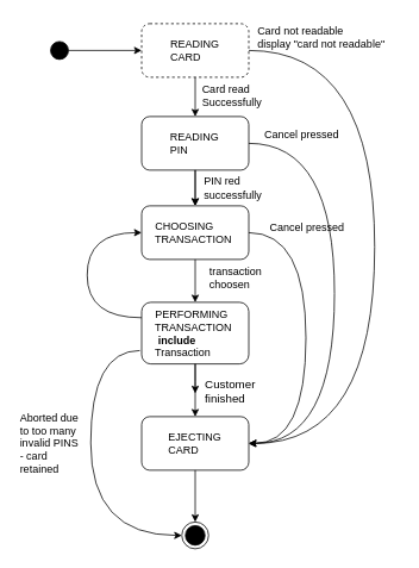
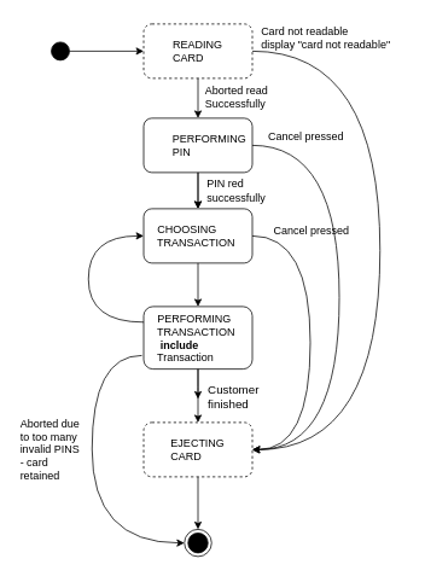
- <mxCell id="23" value="&lt;font style=&quot;color: light-dark(rgb(0, 0, 0), rgb(0, 0, 0));&quot;&gt;Card read&lt;/font&gt;&lt;div&gt;&lt;font style=&quot;color: light-dark(rgb(0, 0, 0), rgb(0, 0, 0));&quot;&gt;Successfully&lt;/font&gt;&lt;/div&gt;" style="text;html=1;align=left;verticalAlign=middle;resizable=0;points=[];autosize=1;strokeColor=none;fillColor=none;" vertex="1" parent="1"><mxGeometry x="224" y="86" width="85" height="41" as="geometry" /></mxCell>
+ <mxCell id="23" value="&lt;font style=&quot;color: light-dark(rgb(0, 0, 0), rgb(0, 0, 0));&quot;&gt;Aborted read&lt;/font&gt;&lt;div&gt;&lt;font style=&quot;color: light-dark(rgb(0, 0, 0), rgb(0, 0, 0));&quot;&gt;Successfully&lt;/font&gt;&lt;/div&gt;" style="text;html=1;align=left;verticalAlign=middle;resizable=0;points=[];autosize=1;strokeColor=none;fillColor=none;" vertex="1" parent="1"><mxGeometry x="224" y="86" width="85" height="41" as="geometry" /></mxCell>
- <mxCell id="8" value="&lt;font style=&quot;color: light-dark(rgb(0, 0, 0), rgb(0, 0, 0));&quot;&gt;&amp;nbsp; &amp;nbsp; &amp;nbsp; &amp;nbsp; &amp;nbsp;READING&amp;nbsp;&lt;/font&gt;&lt;div&gt;&lt;font style=&quot;color: light-dark(rgb(0, 0, 0), rgb(0, 0, 0));&quot;&gt;&amp;nbsp; &amp;nbsp; &amp;nbsp; &amp;nbsp; &amp;nbsp;&lt;/font&gt;&lt;span style=&quot;color: light-dark(rgb(0, 0, 0), rgb(0, 0, 0)); background-color: transparent;&quot;&gt;PIN&lt;/span&gt;&lt;/div&gt;" style="rounded=1;whiteSpace=wrap;html=1;fillColor=none;strokeColor=light-dark(#000000,#000000);align=left;" vertex="1" parent="1"><mxGeometry x="158" y="130" width="120" height="60" as="geometry" /></mxCell>
+ <mxCell id="8" value="&lt;font style=&quot;color: light-dark(rgb(0, 0, 0), rgb(0, 0, 0));&quot;&gt;&amp;nbsp; &amp;nbsp; &amp;nbsp; &amp;nbsp; &amp;nbsp;PERFORMING&amp;nbsp;&lt;/font&gt;&lt;div&gt;&lt;font style=&quot;color: light-dark(rgb(0, 0, 0), rgb(0, 0, 0));&quot;&gt;&amp;nbsp; &amp;nbsp; &amp;nbsp; &amp;nbsp; &amp;nbsp;&lt;/font&gt;&lt;span style=&quot;color: light-dark(rgb(0, 0, 0), rgb(0, 0, 0)); background-color: transparent;&quot;&gt;PIN&lt;/span&gt;&lt;/div&gt;" style="rounded=1;whiteSpace=wrap;html=1;fillColor=none;strokeColor=light-dark(#000000,#000000);align=left;" vertex="1" parent="1"><mxGeometry x="158" y="130" width="120" height="60" as="geometry" /></mxCell>
- <mxCell id="27" value="&lt;font style=&quot;color: light-dark(rgb(0, 0, 0), rgb(0, 0, 0));&quot;&gt;transaction&lt;/font&gt;&lt;div style=&quot;text-align: left;&quot;&gt;&lt;font style=&quot;color: light-dark(rgb(0, 0, 0), rgb(0, 0, 0));&quot;&gt;choosen&lt;/font&gt;&lt;/div&gt;" style="text;html=1;align=center;verticalAlign=middle;resizable=0;points=[];autosize=1;strokeColor=none;fillColor=none;" vertex="1" parent="1"><mxGeometry x="224" y="290" width="77" height="41" as="geometry" /></mxCell>
- <mxCell id="10" value="&lt;font style=&quot;color: light-dark(rgb(0, 0, 0), rgb(26, 26, 26));&quot;&gt;EJECTING&lt;/font&gt;&lt;div style=&quot;text-align: left;&quot;&gt;&lt;font style=&quot;color: light-dark(rgb(0, 0, 0), rgb(26, 26, 26));&quot;&gt;CARD&lt;/font&gt;&lt;/div&gt;" style="rounded=1;whiteSpace=wrap;html=1;fillColor=none;strokeColor=light-dark(#000000,#000000);" vertex="1" parent="1"><mxGeometry x="158" y="466" width="120" height="60" as="geometry" /></mxCell>
+ <mxCell id="10" value="&lt;font style=&quot;color: light-dark(rgb(0, 0, 0), rgb(26, 26, 26));&quot;&gt;EJECTING&lt;/font&gt;&lt;div style=&quot;text-align: left;&quot;&gt;&lt;font style=&quot;color: light-dark(rgb(0, 0, 0), rgb(26, 26, 26));&quot;&gt;CARD&lt;/font&gt;&lt;/div&gt;" style="rounded=1;whiteSpace=wrap;html=1;fillColor=none;strokeColor=light-dark(#000000,#000000);dashed=1;" vertex="1" parent="1"><mxGeometry x="158" y="466" width="120" height="60" as="geometry" /></mxCell>
